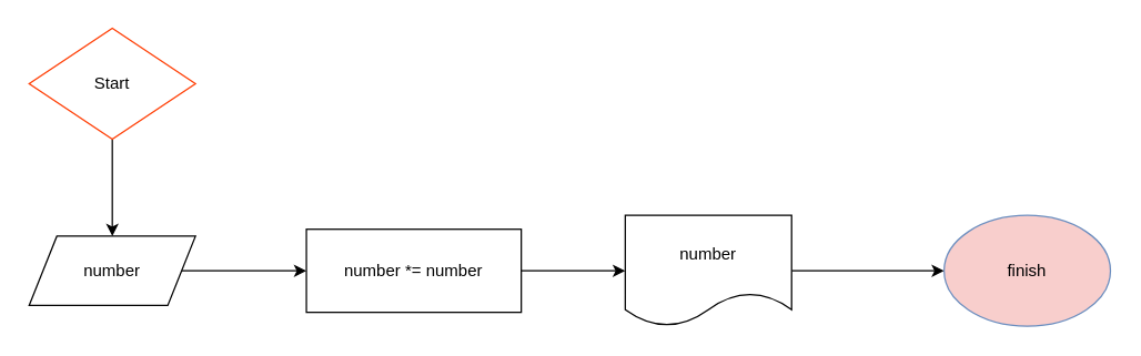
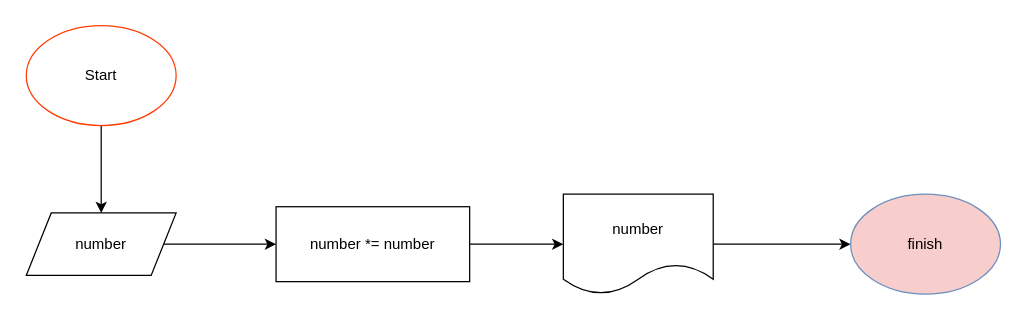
- <mxCell id="3" value="Start" style="rhombus;whiteSpace=wrap;html=1;strokeColor=#FF3D03;" vertex="1" parent="1"><mxGeometry x="20" y="20" width="120" height="80" as="geometry" /></mxCell>
+ <mxCell id="3" value="Start" style="ellipse;whiteSpace=wrap;html=1;strokeColor=#FF3D03;" vertex="1" parent="1"><mxGeometry x="20" y="20" width="120" height="80" as="geometry" /></mxCell>
